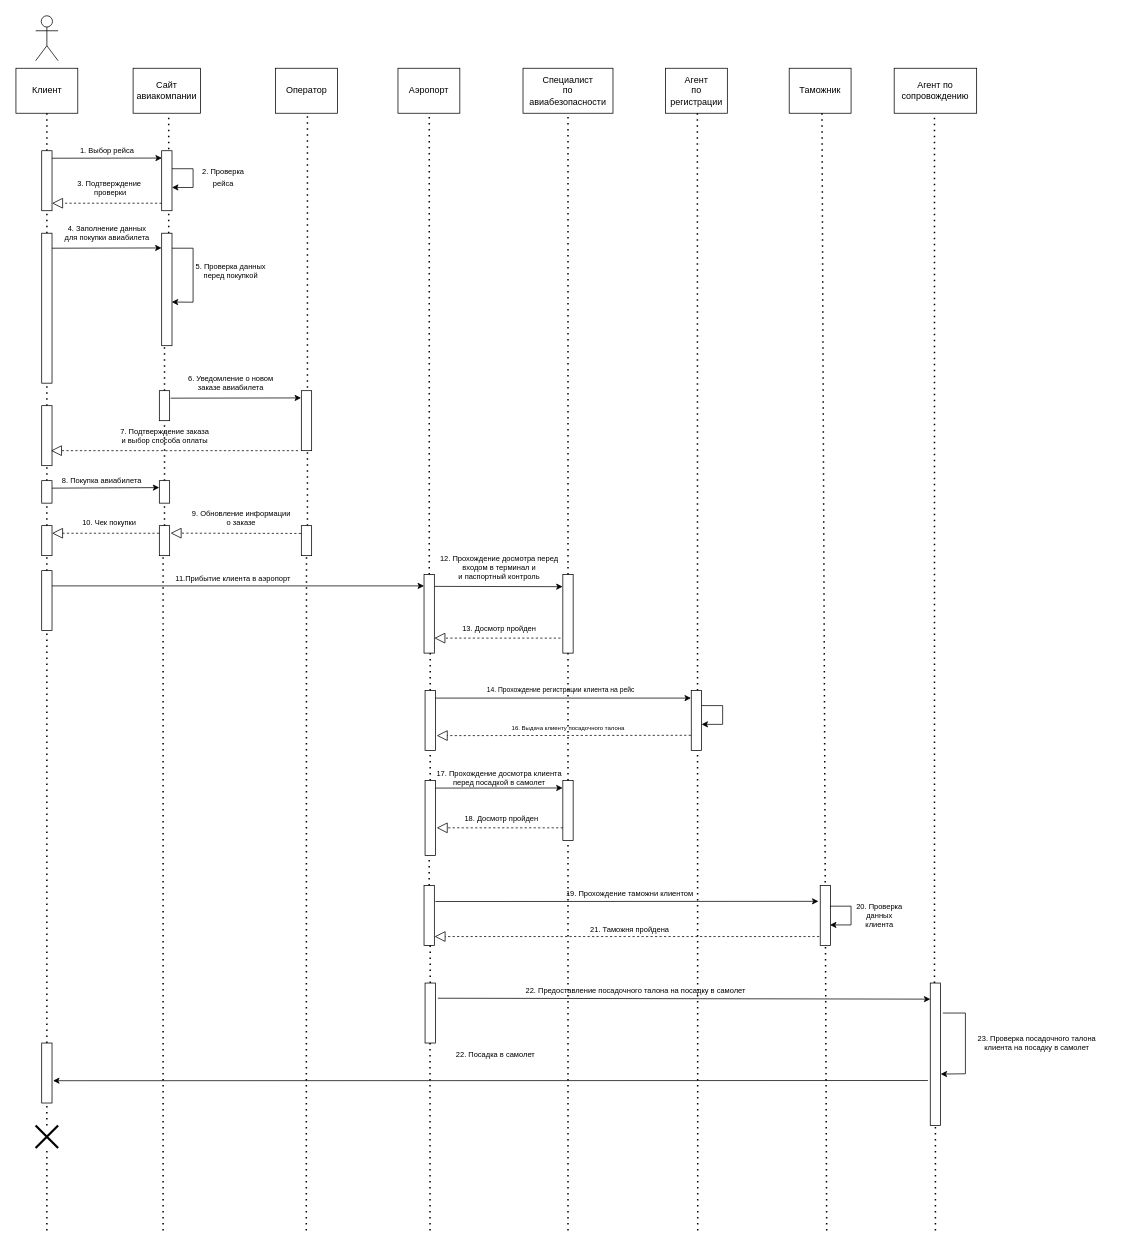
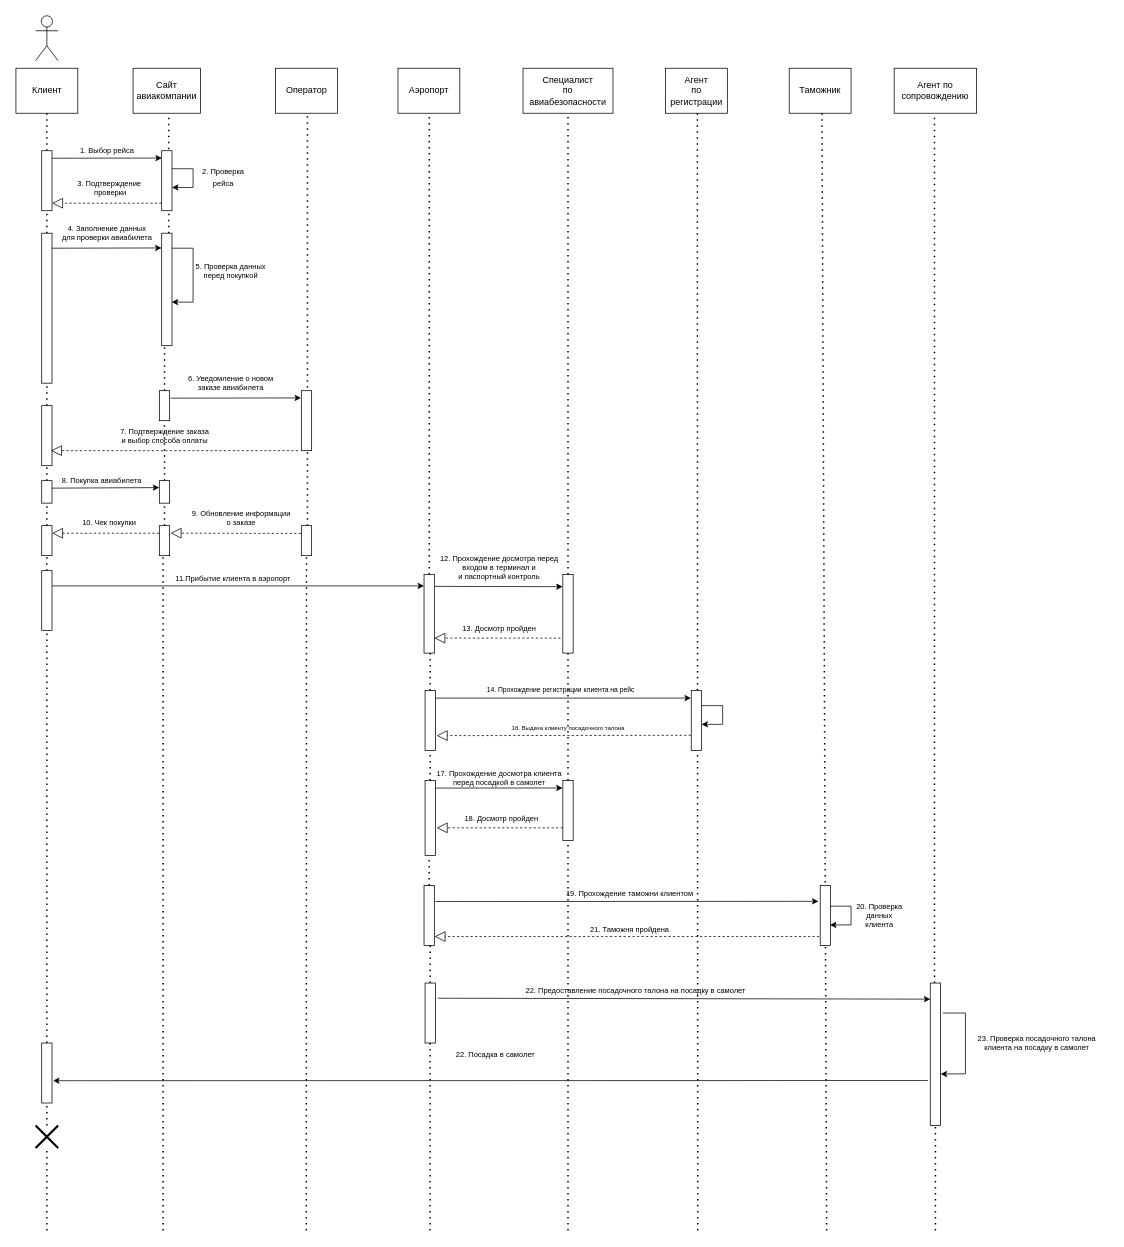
- <mxCell id="28" value="4. Заполнение данных&lt;br&gt;для покупки авиабилета" style="text;html=1;align=center;verticalAlign=middle;resizable=0;points=[];autosize=1;strokeColor=none;fillColor=none;fontSize=10;" parent="1" vertex="1"><mxGeometry x="72" y="290" width="140" height="40" as="geometry" /></mxCell>
+ <mxCell id="28" value="4. Заполнение данных&lt;br&gt;для проверки авиабилета" style="text;html=1;align=center;verticalAlign=middle;resizable=0;points=[];autosize=1;strokeColor=none;fillColor=none;fontSize=10;" parent="1" vertex="1"><mxGeometry x="72" y="290" width="140" height="40" as="geometry" /></mxCell>
